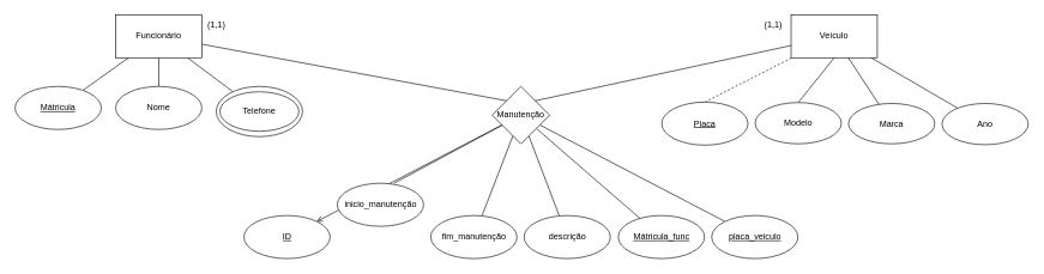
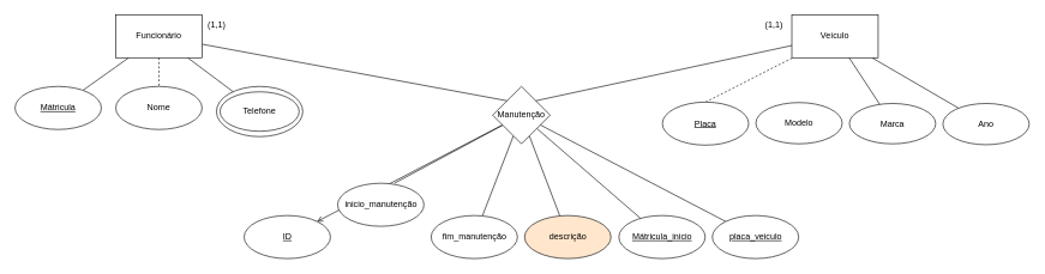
- <mxCell id="2" style="rounded=0;orthogonalLoop=1;jettySize=auto;html=1;entryX=0.5;entryY=0;entryDx=0;entryDy=0;elbow=vertical;endArrow=none;endFill=0;" parent="1" source="6" target="9" edge="1"><mxGeometry relative="1" as="geometry" /></mxCell>
+ <mxCell id="2" style="rounded=0;orthogonalLoop=1;jettySize=auto;html=1;entryX=0.5;entryY=0;entryDx=0;entryDy=0;elbow=vertical;endArrow=none;endFill=0;dashed=1;" parent="1" source="6" target="9" edge="1"><mxGeometry relative="1" as="geometry" /></mxCell>
- <mxCell id="24" style="rounded=0;orthogonalLoop=1;jettySize=auto;html=1;exitX=0.5;exitY=0;exitDx=0;exitDy=0;entryX=0.5;entryY=1;entryDx=0;entryDy=0;endArrow=none;endFill=0;" edge="1" parent="1" source="25" target="21"><mxGeometry relative="1" as="geometry" /></mxCell>
- <mxCell id="28" value="descrição" style="ellipse;whiteSpace=wrap;html=1;" vertex="1" parent="1"><mxGeometry x="728.5" y="300" width="120" height="60" as="geometry" /></mxCell>
+ <mxCell id="28" value="descrição" style="ellipse;whiteSpace=wrap;html=1;fillColor=#ffe6cc;" vertex="1" parent="1"><mxGeometry x="728.5" y="300" width="120" height="60" as="geometry" /></mxCell>
- <mxCell id="32" value="&lt;u&gt;Mátricula_func&lt;/u&gt;" style="ellipse;whiteSpace=wrap;html=1;" vertex="1" parent="1"><mxGeometry x="859.5" y="300" width="120" height="60" as="geometry" /></mxCell>
+ <mxCell id="32" value="&lt;u&gt;Mátricula_inicio&lt;/u&gt;" style="ellipse;whiteSpace=wrap;html=1;" vertex="1" parent="1"><mxGeometry x="859.5" y="300" width="120" height="60" as="geometry" /></mxCell>
